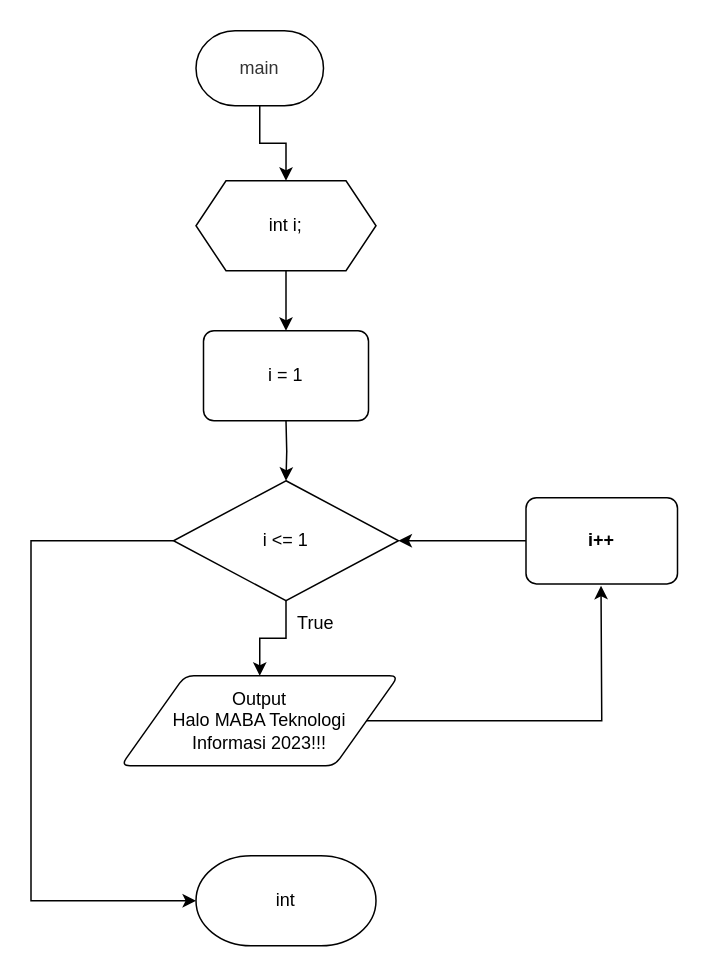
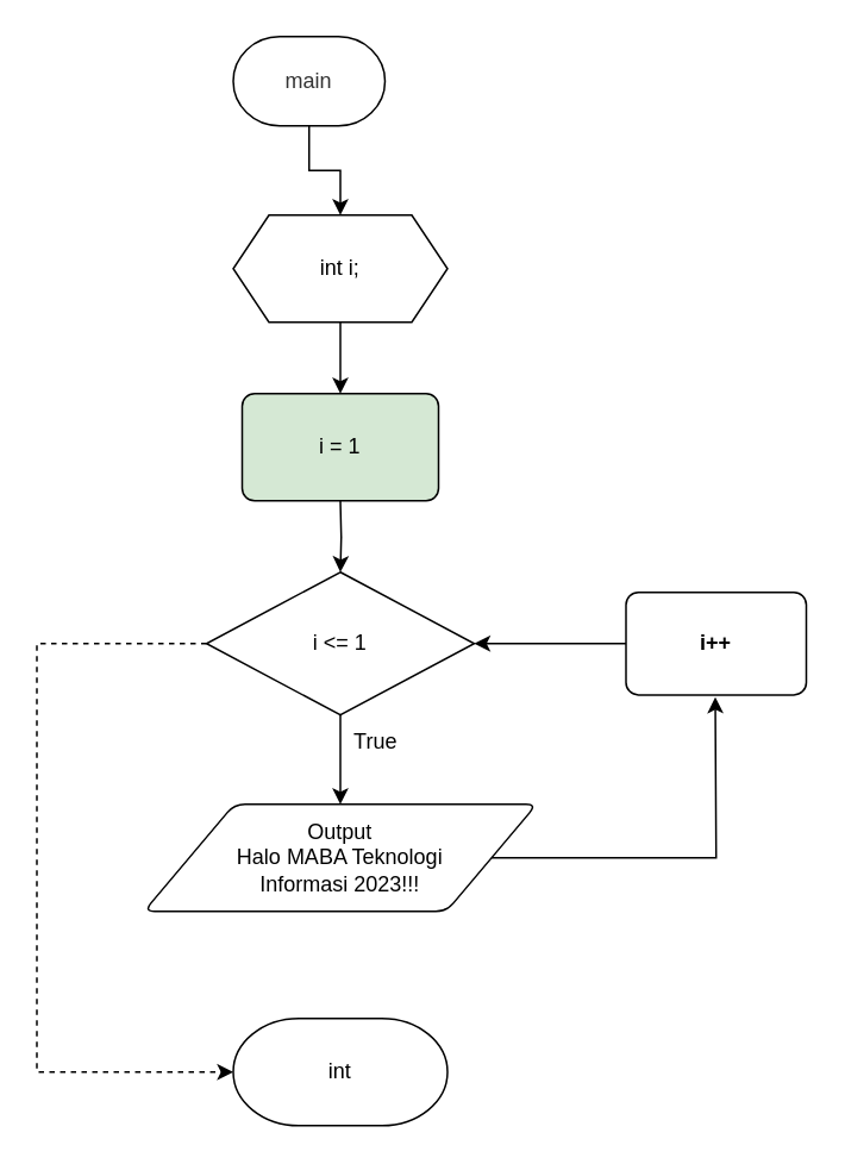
- <mxCell id="9" value="i = 1" style="rounded=1;whiteSpace=wrap;html=1;absoluteArcSize=1;arcSize=14;strokeWidth=1;fontColor=#000000;" parent="1" vertex="1"><mxGeometry x="135" y="220" width="110" height="60" as="geometry" /></mxCell>
+ <mxCell id="9" value="i = 1" style="rounded=1;whiteSpace=wrap;html=1;absoluteArcSize=1;arcSize=14;strokeWidth=1;fontColor=#000000;fillColor=#d5e8d4;" parent="1" vertex="1"><mxGeometry x="135" y="220" width="110" height="60" as="geometry" /></mxCell>
- <mxCell id="3" value="Output&lt;br&gt;Halo MABA Teknologi &lt;br&gt;Informasi 2023!!!" style="shape=parallelogram;html=1;strokeWidth=1;perimeter=parallelogramPerimeter;whiteSpace=wrap;rounded=1;arcSize=12;size=0.23;fontFamily=Helvetica;" parent="1" vertex="1"><mxGeometry x="80" y="450" width="185" height="60" as="geometry" /></mxCell>
+ <mxCell id="3" value="Output&lt;br&gt;Halo MABA Teknologi &lt;br&gt;Informasi 2023!!!" style="shape=parallelogram;html=1;strokeWidth=1;perimeter=parallelogramPerimeter;whiteSpace=wrap;rounded=1;arcSize=12;size=0.23;fontFamily=Helvetica;" parent="1" vertex="1"><mxGeometry x="80" y="450" width="220" height="60" as="geometry" /></mxCell>
- <mxCell id="13" style="edgeStyle=orthogonalEdgeStyle;rounded=0;orthogonalLoop=1;jettySize=auto;html=1;fontFamily=Helvetica;strokeWidth=1;fillColor=#f5f5f5;strokeColor=#000000;shadow=0;exitX=0;exitY=0.5;exitDx=0;exitDy=0;entryX=0;entryY=0.5;entryDx=0;entryDy=0;entryPerimeter=0;exitPerimeter=0;" parent="1" source="5" target="4" edge="1"><mxGeometry relative="1" as="geometry"><mxPoint x="-70" y="560" as="sourcePoint" /><mxPoint x="82" y="470" as="targetPoint" /><Array as="points"><mxPoint x="20" y="360" /><mxPoint x="20" y="600" /></Array></mxGeometry></mxCell>
+ <mxCell id="13" style="edgeStyle=orthogonalEdgeStyle;rounded=0;orthogonalLoop=1;jettySize=auto;html=1;fontFamily=Helvetica;strokeWidth=1;fillColor=#f5f5f5;strokeColor=#000000;shadow=0;exitX=0;exitY=0.5;exitDx=0;exitDy=0;entryX=0;entryY=0.5;entryDx=0;entryDy=0;entryPerimeter=0;exitPerimeter=0;dashed=1;" parent="1" source="5" target="4" edge="1"><mxGeometry relative="1" as="geometry"><mxPoint x="-70" y="560" as="sourcePoint" /><mxPoint x="82" y="470" as="targetPoint" /><Array as="points"><mxPoint x="20" y="360" /><mxPoint x="20" y="600" /></Array></mxGeometry></mxCell>
